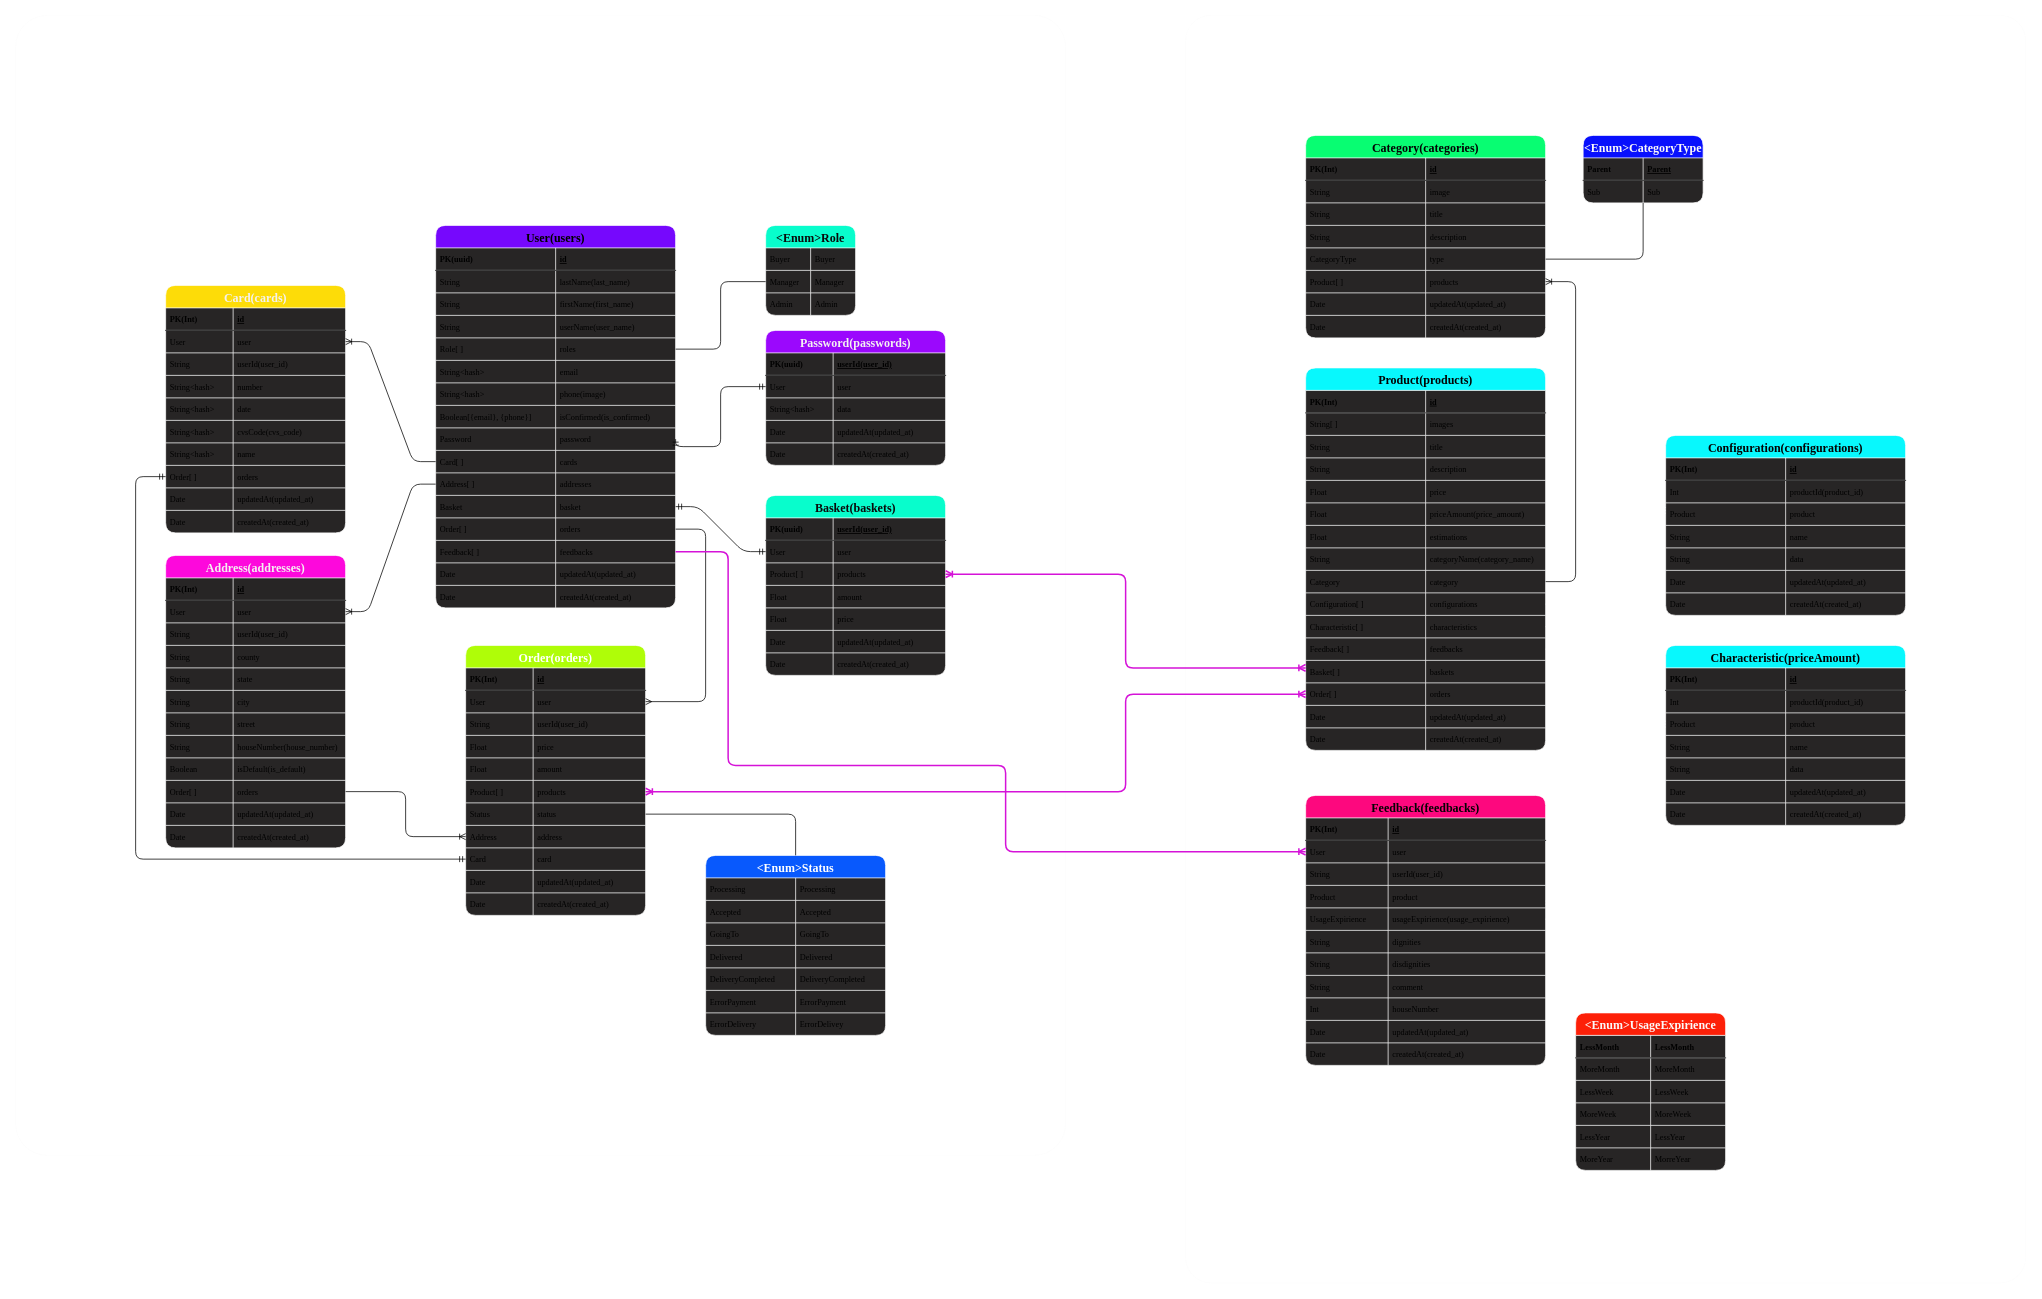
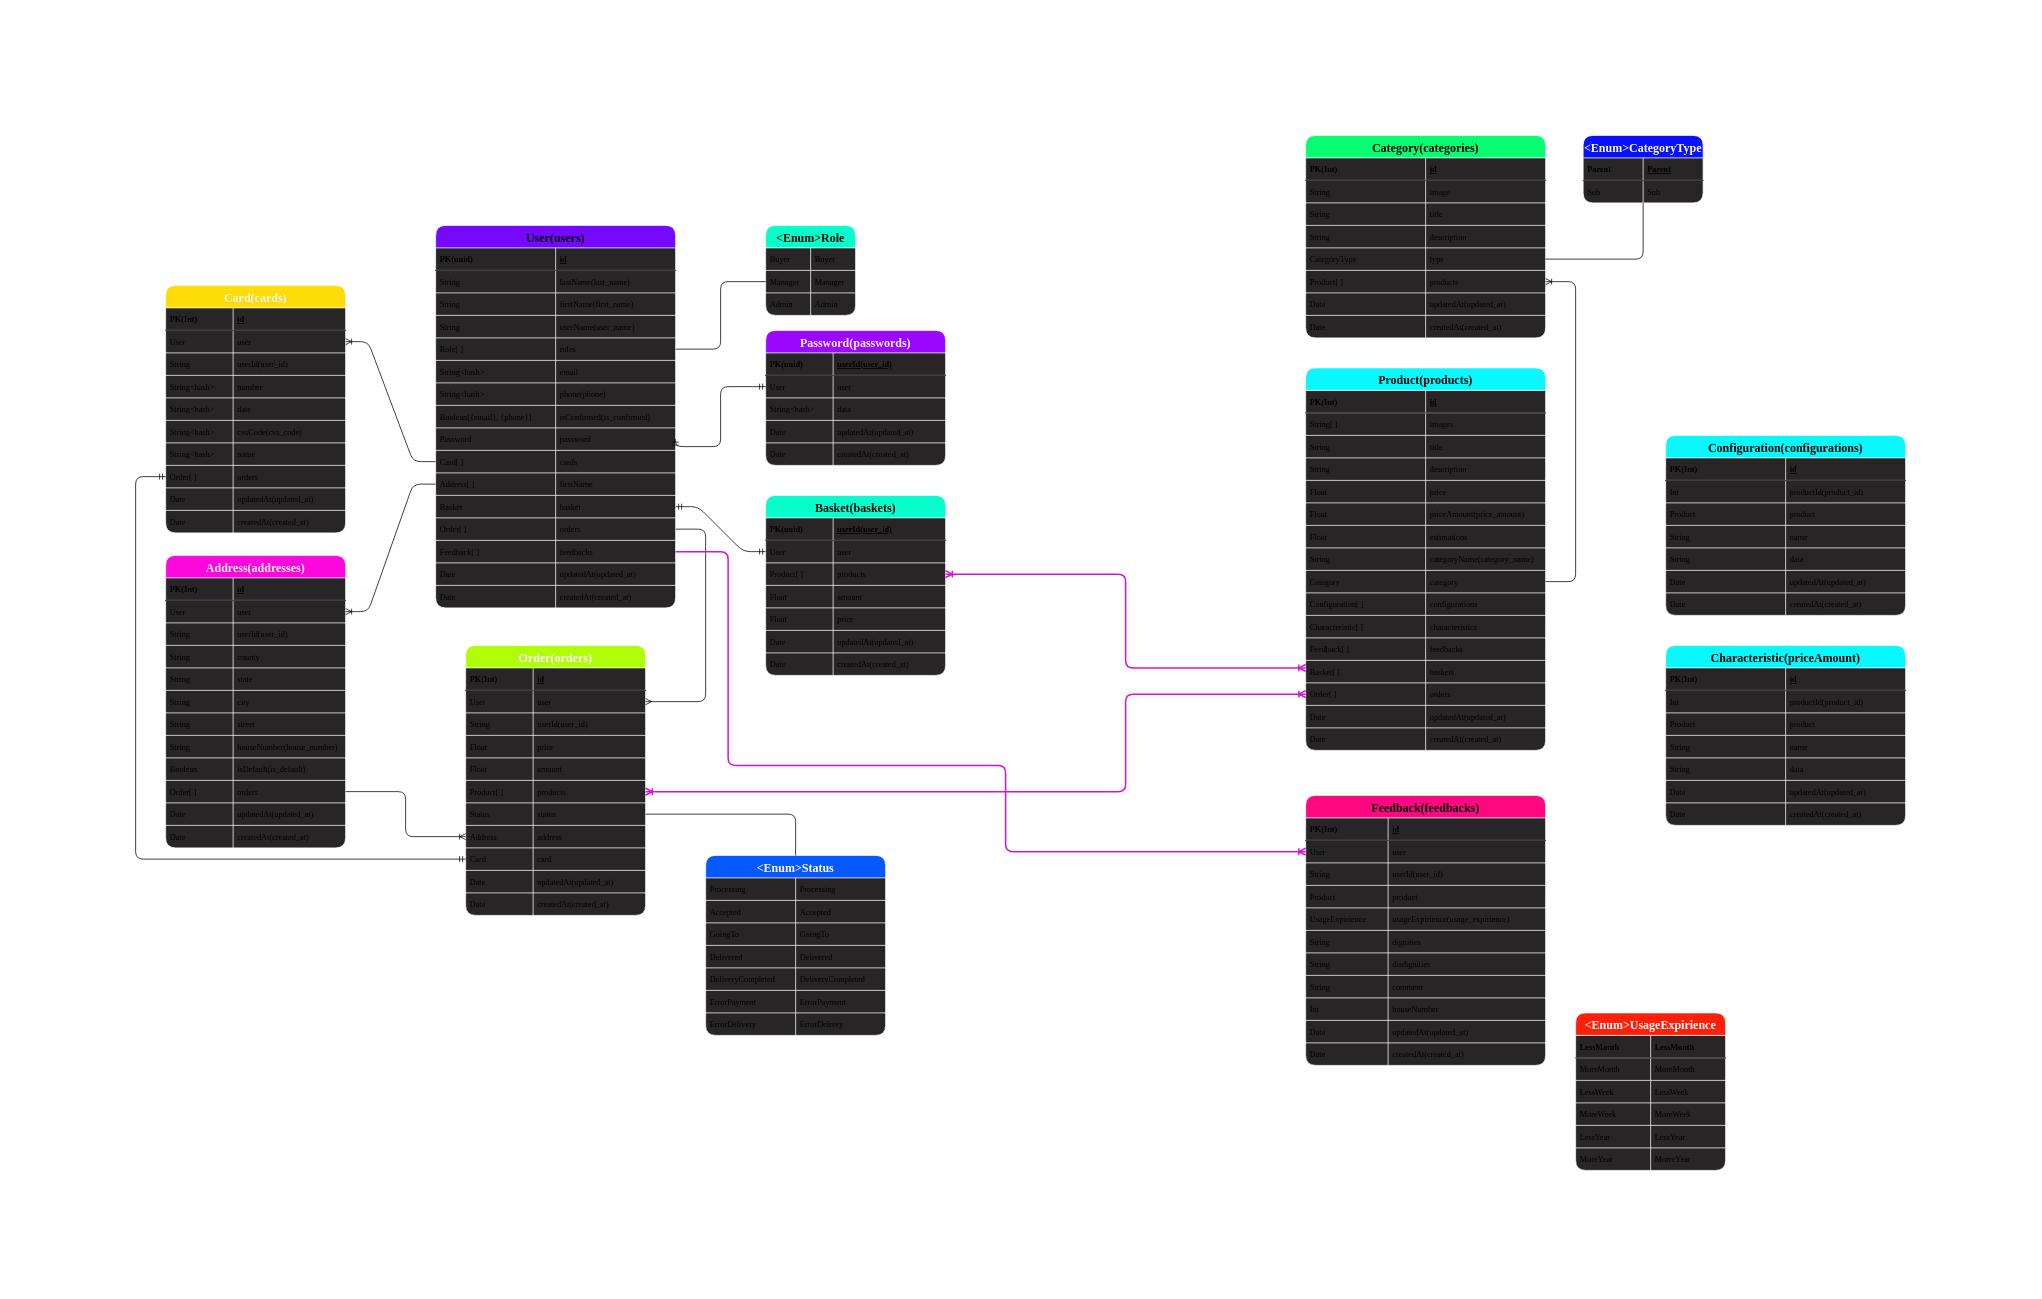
- <mxCell id="25" value="phone(image)" style="shape=partialRectangle;connectable=1;fillColor=none;top=0;left=0;bottom=0;right=0;align=left;spacingLeft=4;overflow=hidden;swimlaneFillColor=default;fontFamily=Iosevka;fontSize=11;spacingBottom=0;spacingRight=4;noLabel=0;" parent="23" vertex="1"><mxGeometry x="160" width="160" height="30" as="geometry"><mxRectangle width="160" height="30" as="alternateBounds" /></mxGeometry></mxCell>
+ <mxCell id="25" value="phone(phone)" style="shape=partialRectangle;connectable=1;fillColor=none;top=0;left=0;bottom=0;right=0;align=left;spacingLeft=4;overflow=hidden;swimlaneFillColor=default;fontFamily=Iosevka;fontSize=11;spacingBottom=0;spacingRight=4;noLabel=0;" parent="23" vertex="1"><mxGeometry x="160" width="160" height="30" as="geometry"><mxRectangle width="160" height="30" as="alternateBounds" /></mxGeometry></mxCell>
- <mxCell id="37" value="addresses" style="shape=partialRectangle;connectable=1;fillColor=none;top=0;left=0;bottom=0;right=0;align=left;spacingLeft=4;overflow=hidden;swimlaneFillColor=default;fontFamily=Iosevka;fontSize=11;spacingBottom=0;spacingRight=4;noLabel=0;" parent="35" vertex="1"><mxGeometry x="160" width="160" height="30" as="geometry"><mxRectangle width="160" height="30" as="alternateBounds" /></mxGeometry></mxCell>
+ <mxCell id="37" value="firstName" style="shape=partialRectangle;connectable=1;fillColor=none;top=0;left=0;bottom=0;right=0;align=left;spacingLeft=4;overflow=hidden;swimlaneFillColor=default;fontFamily=Iosevka;fontSize=11;spacingBottom=0;spacingRight=4;noLabel=0;" parent="35" vertex="1"><mxGeometry x="160" width="160" height="30" as="geometry"><mxRectangle width="160" height="30" as="alternateBounds" /></mxGeometry></mxCell>
